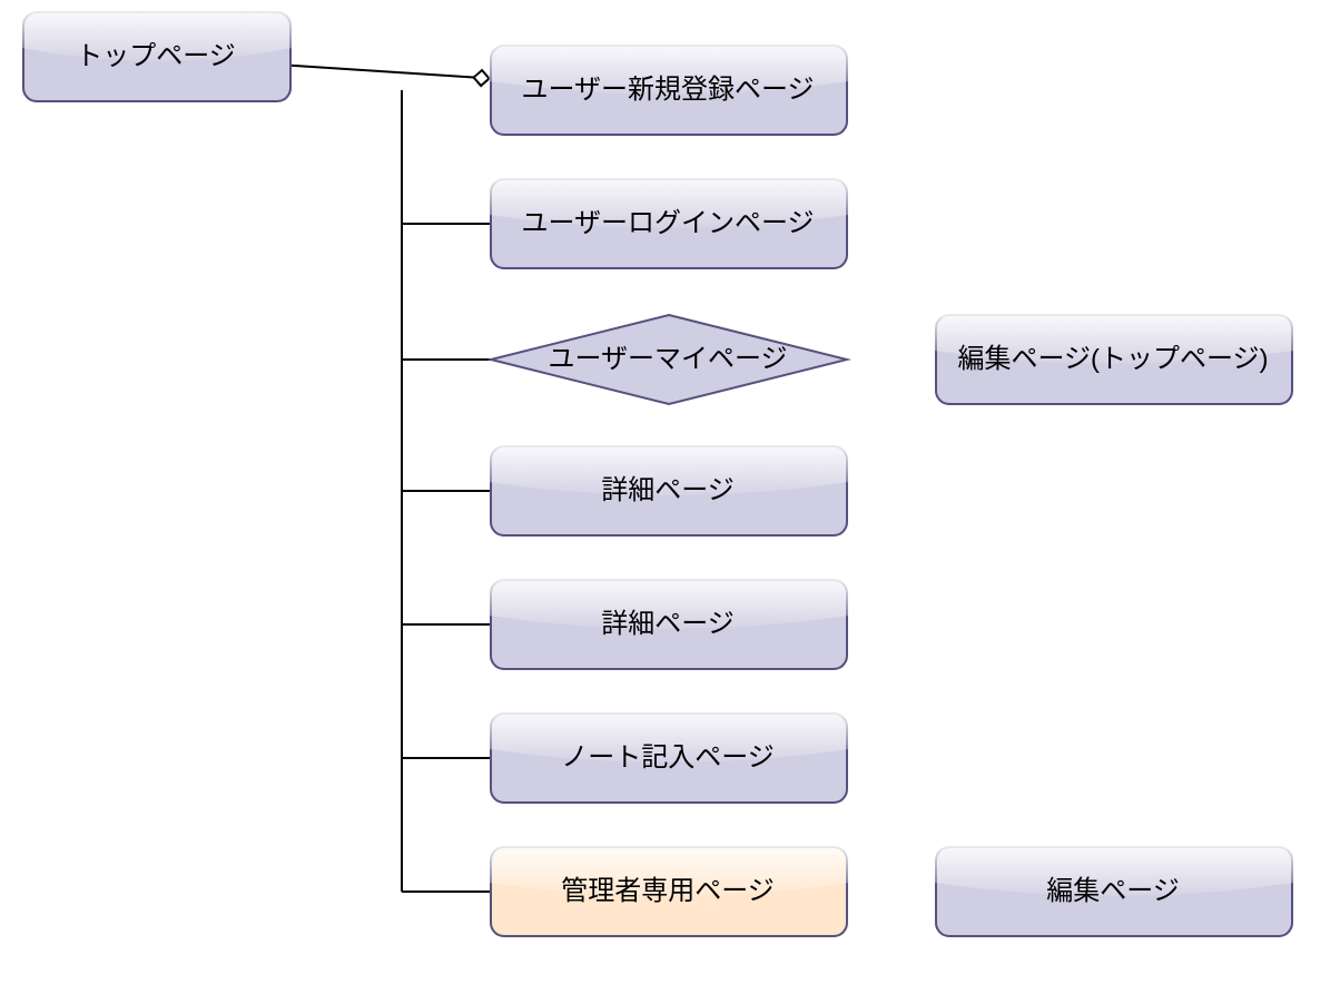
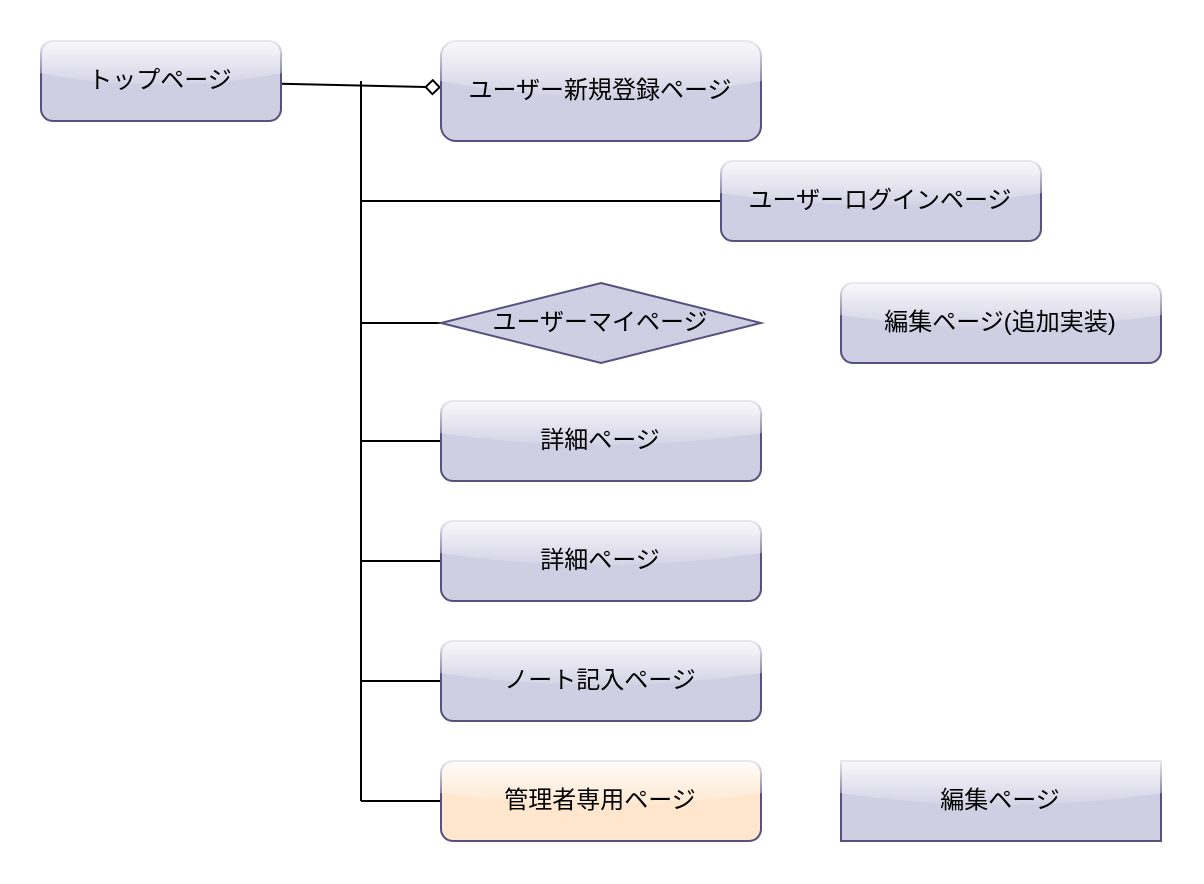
- <mxCell id="3" value="トップページ" style="rounded=1;whiteSpace=wrap;html=1;fillColor=#d0cee2;strokeColor=#56517e;fontColor=#000000;glass=1;" vertex="1" parent="1"><mxGeometry x="10" y="5" width="120" height="40" as="geometry" /></mxCell>
+ <mxCell id="3" value="トップページ" style="rounded=1;whiteSpace=wrap;html=1;fillColor=#d0cee2;strokeColor=#56517e;fontColor=#000000;glass=1;" vertex="1" parent="1"><mxGeometry x="20" y="20" width="120" height="40" as="geometry" /></mxCell>
- <mxCell id="4" value="ユーザー新規登録ページ" style="rounded=1;whiteSpace=wrap;html=1;fillColor=#d0cee2;strokeColor=#56517e;fontColor=#000000;glass=1;" vertex="1" parent="1"><mxGeometry x="220" y="20" width="160" height="40" as="geometry" /></mxCell>
+ <mxCell id="4" value="ユーザー新規登録ページ" style="rounded=1;whiteSpace=wrap;html=1;fillColor=#d0cee2;strokeColor=#56517e;fontColor=#000000;glass=1;" vertex="1" parent="1"><mxGeometry x="220" y="20" width="160" height="50" as="geometry" /></mxCell>
- <mxCell id="6" value="ユーザーログインページ" style="rounded=1;whiteSpace=wrap;html=1;fillColor=#d0cee2;strokeColor=#56517e;fontColor=#000000;glass=1;" vertex="1" parent="1"><mxGeometry x="220" y="80" width="160" height="40" as="geometry" /></mxCell>
+ <mxCell id="6" value="ユーザーログインページ" style="rounded=1;whiteSpace=wrap;html=1;fillColor=#d0cee2;strokeColor=#56517e;fontColor=#000000;glass=1;" vertex="1" parent="1"><mxGeometry x="360" y="80" width="160" height="40" as="geometry" /></mxCell>
- <mxCell id="18" value="編集ページ(トップページ)" style="rounded=1;whiteSpace=wrap;html=1;fillColor=#d0cee2;strokeColor=#56517e;fontColor=#000000;glass=1;" vertex="1" parent="1"><mxGeometry x="420" y="141" width="160" height="40" as="geometry" /></mxCell>
+ <mxCell id="18" value="編集ページ(追加実装)" style="rounded=1;whiteSpace=wrap;html=1;fillColor=#d0cee2;strokeColor=#56517e;fontColor=#000000;glass=1;" vertex="1" parent="1"><mxGeometry x="420" y="141" width="160" height="40" as="geometry" /></mxCell>
- <mxCell id="13" value="編集ページ" style="rounded=1;whiteSpace=wrap;html=1;fillColor=#d0cee2;strokeColor=#56517e;fontColor=#000000;glass=1;" vertex="1" parent="1"><mxGeometry x="420" y="380" width="160" height="40" as="geometry" /></mxCell>
+ <mxCell id="13" value="編集ページ" style="whiteSpace=wrap;html=1;fillColor=#d0cee2;strokeColor=#56517e;fontColor=#000000;glass=1;rounded=0;" vertex="1" parent="1"><mxGeometry x="420" y="380" width="160" height="40" as="geometry" /></mxCell>
